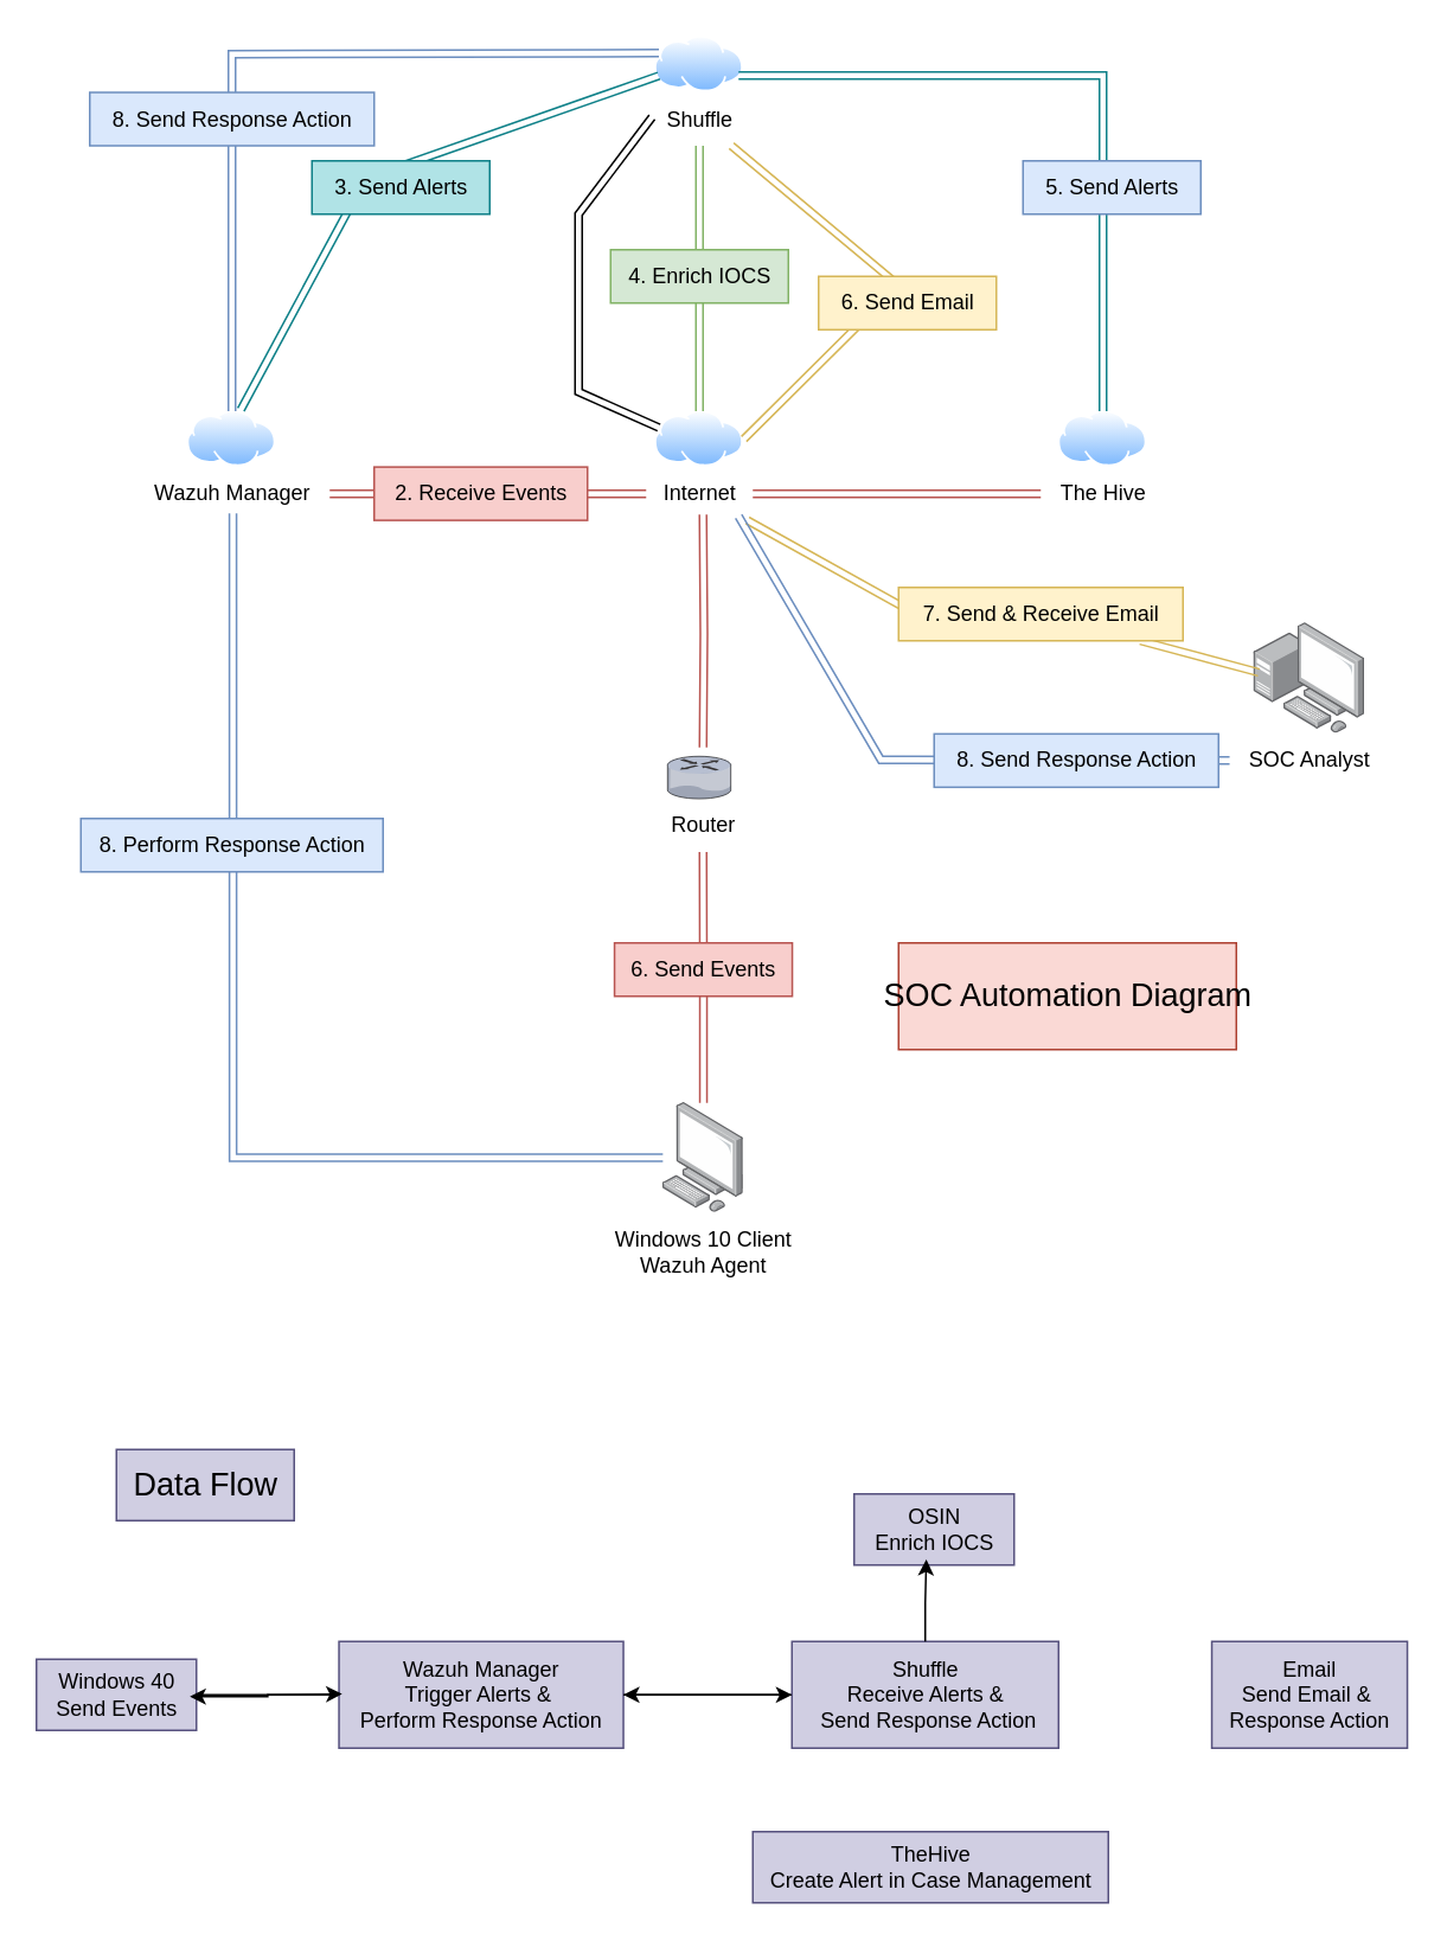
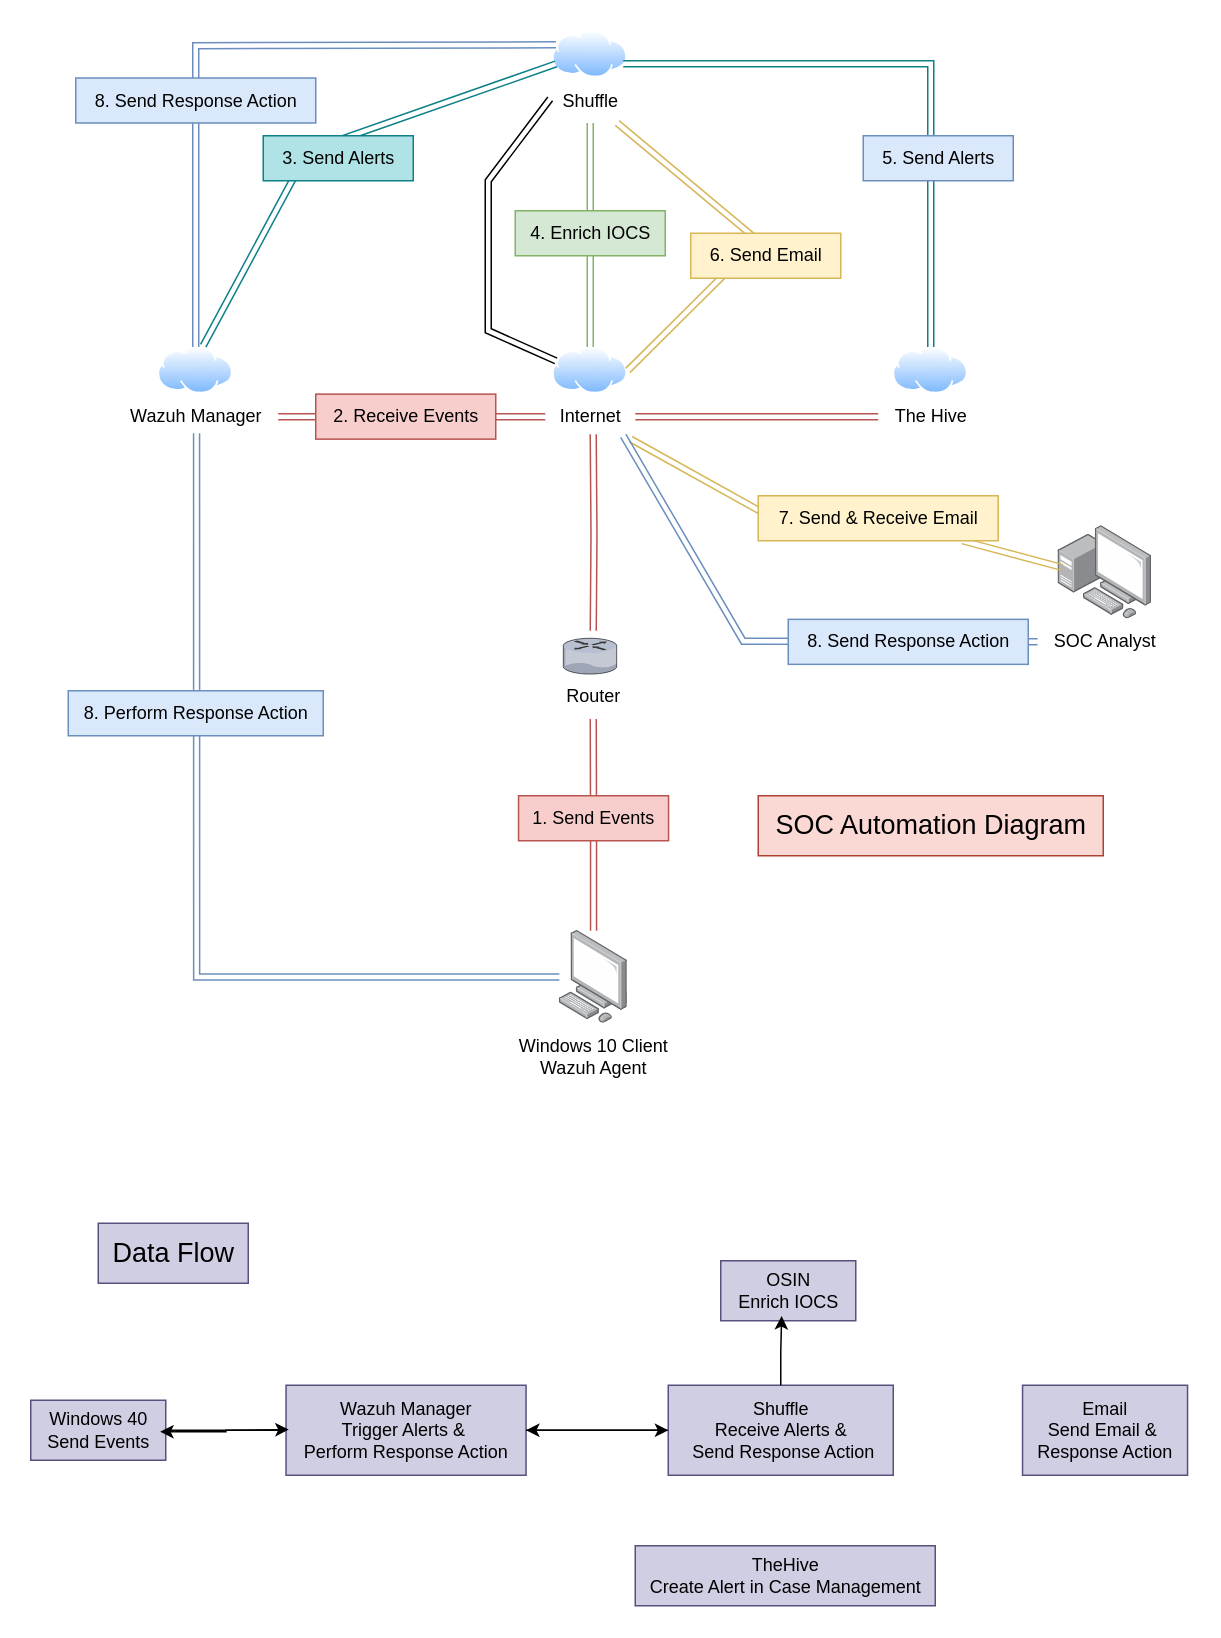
- <mxCell id="18" value="6. Send Events" style="text;html=1;align=center;verticalAlign=middle;resizable=0;points=[];autosize=1;strokeColor=#b85450;fillColor=#f8cecc;" parent="1" vertex="1"><mxGeometry x="345.2" y="530" width="100" height="30" as="geometry" /></mxCell>
+ <mxCell id="18" value="1. Send Events" style="text;html=1;align=center;verticalAlign=middle;resizable=0;points=[];autosize=1;strokeColor=#b85450;fillColor=#f8cecc;" parent="1" vertex="1"><mxGeometry x="345.2" y="530" width="100" height="30" as="geometry" /></mxCell>
- <mxCell id="42" value="SOC Automation Diagram" style="text;html=1;align=center;verticalAlign=middle;resizable=0;points=[];autosize=1;strokeColor=#ae4132;fillColor=#fad9d5;fontSize=18;" parent="1" vertex="1"><mxGeometry x="505" y="530" width="190" height="60" as="geometry" /></mxCell>
+ <mxCell id="42" value="SOC Automation Diagram" style="text;html=1;align=center;verticalAlign=middle;resizable=0;points=[];autosize=1;strokeColor=#ae4132;fillColor=#fad9d5;fontSize=18;" parent="1" vertex="1"><mxGeometry x="505" y="530" width="230" height="40" as="geometry" /></mxCell>
